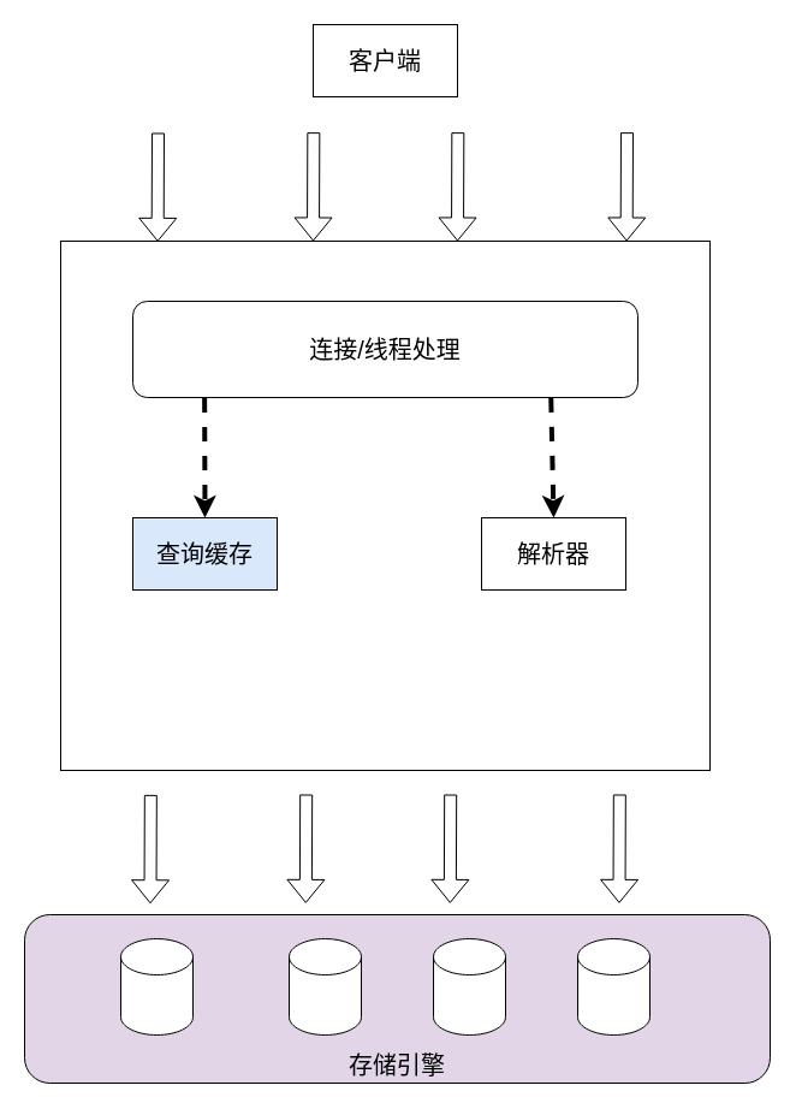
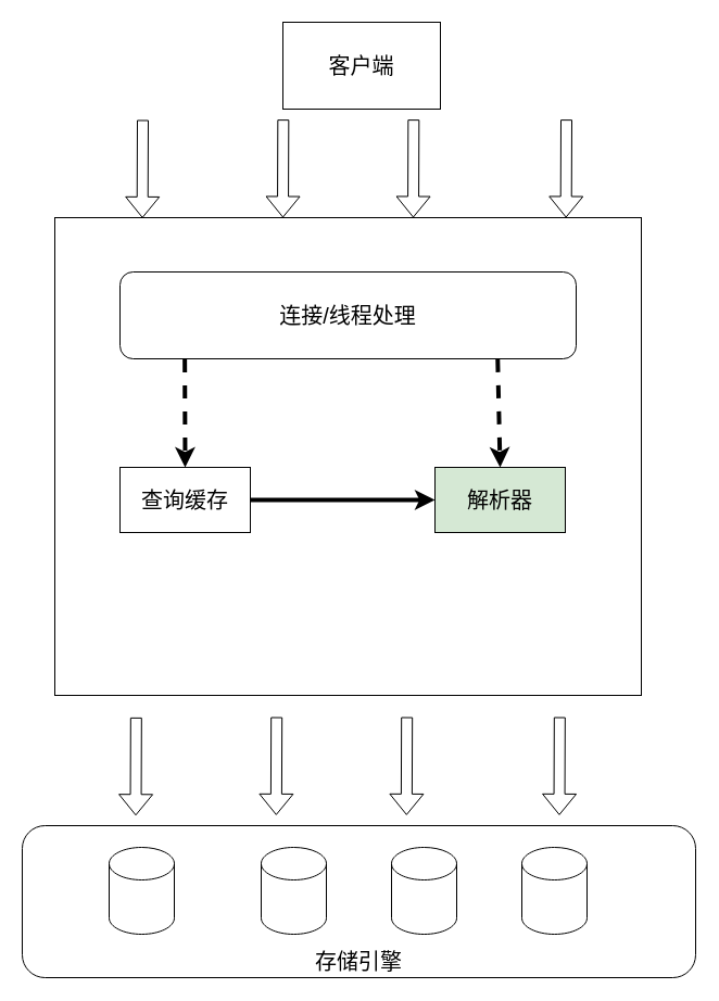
- <mxCell id="8" value="客户端" style="rounded=0;whiteSpace=wrap;html=1;fontSize=20;" parent="1" vertex="1"><mxGeometry x="260" y="20" width="120" height="60" as="geometry" /></mxCell>
+ <mxCell id="8" value="客户端" style="rounded=0;whiteSpace=wrap;html=1;fontSize=20;" parent="1" vertex="1"><mxGeometry x="260" y="20" width="145" height="80" as="geometry" /></mxCell>
- <mxCell id="13" value="查询缓存" style="whiteSpace=wrap;html=1;rounded=0;fontSize=20;fillColor=#dae8fc;" parent="1" vertex="1"><mxGeometry x="110" y="430" width="120" height="60" as="geometry" /></mxCell>
+ <mxCell id="13" value="查询缓存" style="whiteSpace=wrap;html=1;rounded=0;fontSize=20;" parent="1" vertex="1"><mxGeometry x="110" y="430" width="120" height="60" as="geometry" /></mxCell>
+ <mxCell id="12" value="" style="edgeStyle=none;html=1;strokeWidth=4;fontSize=20;" parent="1" source="13" target="14" edge="1"><mxGeometry relative="1" as="geometry" /></mxCell>
- <mxCell id="14" value="解析器" style="whiteSpace=wrap;html=1;rounded=0;fontSize=20;" parent="1" vertex="1"><mxGeometry x="400" y="430" width="120" height="60" as="geometry" /></mxCell>
+ <mxCell id="14" value="解析器" style="whiteSpace=wrap;html=1;rounded=0;fontSize=20;fillColor=#d5e8d4;" parent="1" vertex="1"><mxGeometry x="400" y="430" width="120" height="60" as="geometry" /></mxCell>
- <mxCell id="2" value="存储引擎" style="rounded=1;whiteSpace=wrap;html=1;fontSize=20;verticalAlign=bottom;fillColor=#e1d5e7;" parent="1" vertex="1"><mxGeometry x="20" y="760" width="620" height="140" as="geometry" /></mxCell>
+ <mxCell id="2" value="存储引擎" style="rounded=1;whiteSpace=wrap;html=1;fontSize=20;verticalAlign=bottom;" parent="1" vertex="1"><mxGeometry x="20" y="760" width="620" height="140" as="geometry" /></mxCell>
